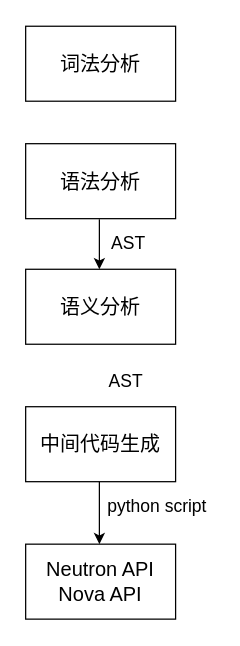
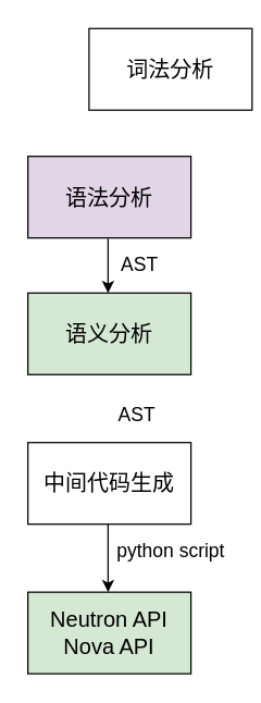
- <mxCell id="3" value="&lt;font style=&quot;font-size: 16px&quot;&gt;词法分析&lt;/font&gt;" style="rounded=0;whiteSpace=wrap;html=1;" vertex="1" parent="1"><mxGeometry x="20" y="20.5" width="120" height="60" as="geometry" /></mxCell>
+ <mxCell id="3" value="&lt;font style=&quot;font-size: 16px&quot;&gt;词法分析&lt;/font&gt;" style="rounded=0;whiteSpace=wrap;html=1;" vertex="1" parent="1"><mxGeometry x="65" y="20.5" width="120" height="60" as="geometry" /></mxCell>
- <mxCell id="2" value="&lt;font style=&quot;font-size: 16px&quot;&gt;语法分析&lt;/font&gt;" style="rounded=0;whiteSpace=wrap;html=1;" vertex="1" parent="1"><mxGeometry x="20" y="114.5" width="120" height="60" as="geometry" /></mxCell>
+ <mxCell id="2" value="&lt;font style=&quot;font-size: 16px&quot;&gt;语法分析&lt;/font&gt;" style="rounded=0;whiteSpace=wrap;html=1;fillColor=#e1d5e7;" vertex="1" parent="1"><mxGeometry x="20" y="114.5" width="120" height="60" as="geometry" /></mxCell>
- <mxCell id="4" value="&lt;font style=&quot;font-size: 16px&quot;&gt;语义分析&lt;/font&gt;" style="rounded=0;whiteSpace=wrap;html=1;" vertex="1" parent="1"><mxGeometry x="20" y="215" width="120" height="60" as="geometry" /></mxCell>
+ <mxCell id="4" value="&lt;font style=&quot;font-size: 16px&quot;&gt;语义分析&lt;/font&gt;" style="rounded=0;whiteSpace=wrap;html=1;fillColor=#d5e8d4;" vertex="1" parent="1"><mxGeometry x="20" y="215" width="120" height="60" as="geometry" /></mxCell>
- <mxCell id="5" value="&lt;font style=&quot;font-size: 16px&quot;&gt;Neutron API&lt;br&gt;Nova API&lt;/font&gt;&lt;br&gt;" style="rounded=0;whiteSpace=wrap;html=1;" vertex="1" parent="1"><mxGeometry x="20" y="435" width="120" height="60" as="geometry" /></mxCell>
+ <mxCell id="5" value="&lt;font style=&quot;font-size: 16px&quot;&gt;Neutron API&lt;br&gt;Nova API&lt;/font&gt;&lt;br&gt;" style="rounded=0;whiteSpace=wrap;html=1;fillColor=#d5e8d4;" vertex="1" parent="1"><mxGeometry x="20" y="435" width="120" height="60" as="geometry" /></mxCell>
